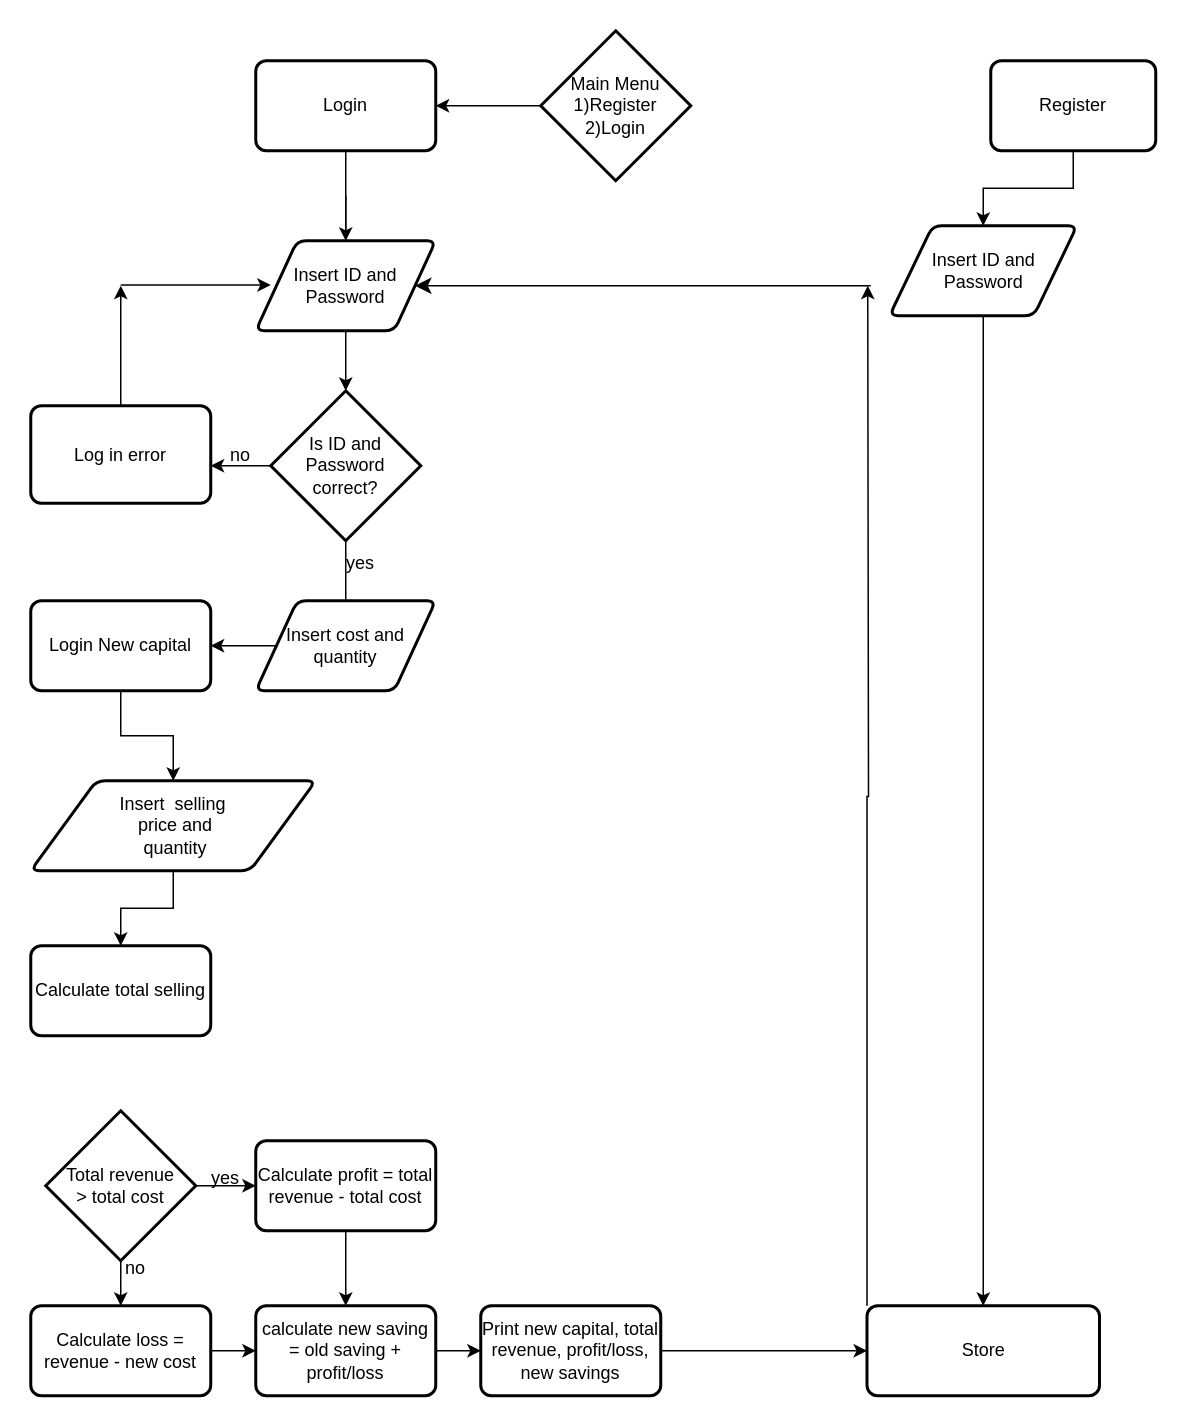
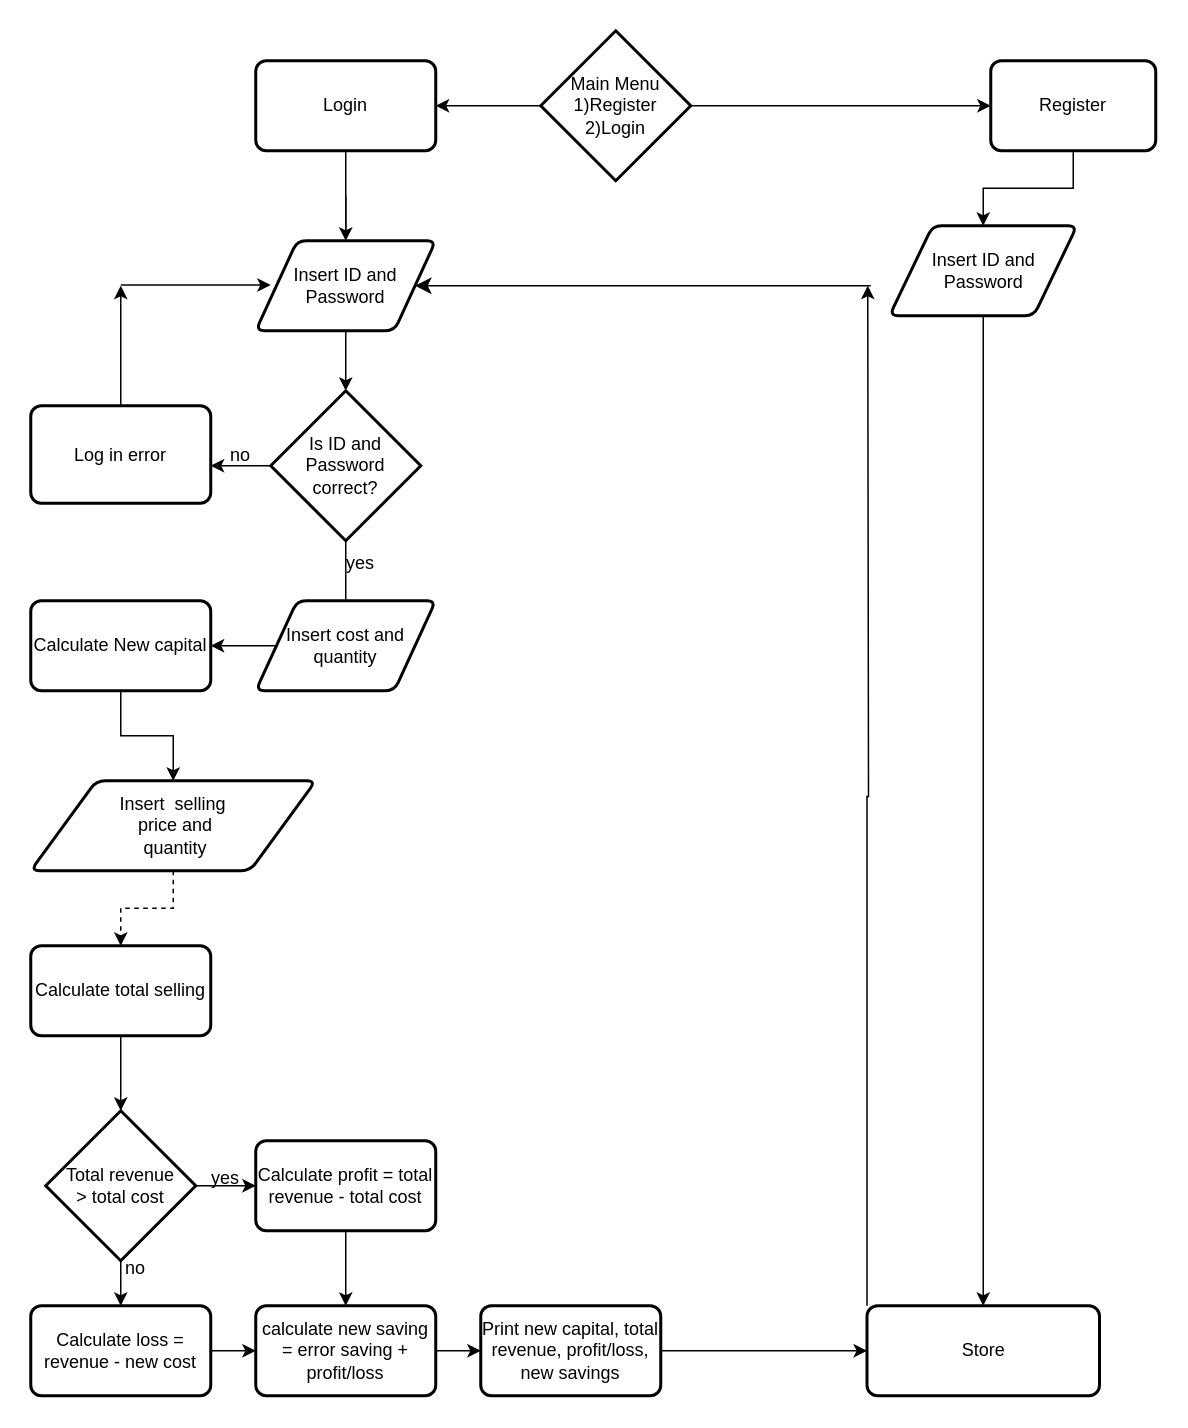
+ <mxCell id="2" value="" style="edgeStyle=orthogonalEdgeStyle;rounded=0;orthogonalLoop=1;jettySize=auto;html=1;entryX=0;entryY=0.5;entryDx=0;entryDy=0;" parent="1" source="4" edge="1" target="18"><mxGeometry relative="1" as="geometry"><mxPoint x="530" y="100" as="targetPoint" /></mxGeometry></mxCell>
- <mxCell id="22" value="Login New capital" style="rounded=1;whiteSpace=wrap;html=1;absoluteArcSize=1;arcSize=14;strokeWidth=2;" vertex="1" parent="1"><mxGeometry x="20" y="400" width="120" height="60" as="geometry" /></mxCell>
+ <mxCell id="22" value="Calculate New capital" style="rounded=1;whiteSpace=wrap;html=1;absoluteArcSize=1;arcSize=14;strokeWidth=2;" vertex="1" parent="1"><mxGeometry x="20" y="400" width="120" height="60" as="geometry" /></mxCell>
- <mxCell id="25" style="edgeStyle=orthogonalEdgeStyle;rounded=0;orthogonalLoop=1;jettySize=auto;html=1;exitX=0.5;exitY=1;exitDx=0;exitDy=0;entryX=0.5;entryY=0;entryDx=0;entryDy=0;" edge="1" parent="1" source="26" target="24"><mxGeometry relative="1" as="geometry" /></mxCell>
+ <mxCell id="25" style="edgeStyle=orthogonalEdgeStyle;rounded=0;orthogonalLoop=1;jettySize=auto;html=1;exitX=0.5;exitY=1;exitDx=0;exitDy=0;entryX=0.5;entryY=0;entryDx=0;entryDy=0;dashed=1;" edge="1" parent="1" source="26" target="24"><mxGeometry relative="1" as="geometry" /></mxCell>
+ <mxCell id="23" style="edgeStyle=orthogonalEdgeStyle;rounded=0;orthogonalLoop=1;jettySize=auto;html=1;exitX=0.5;exitY=1;exitDx=0;exitDy=0;entryX=0.5;entryY=0;entryDx=0;entryDy=0;entryPerimeter=0;" edge="1" parent="1" source="24" target="35"><mxGeometry relative="1" as="geometry" /></mxCell>
- <mxCell id="30" value="calculate new saving = old saving + profit/loss" style="rounded=1;whiteSpace=wrap;html=1;absoluteArcSize=1;arcSize=14;strokeWidth=2;" vertex="1" parent="1"><mxGeometry x="170" y="870" width="120" height="60" as="geometry" /></mxCell>
+ <mxCell id="30" value="calculate new saving = error saving + profit/loss" style="rounded=1;whiteSpace=wrap;html=1;absoluteArcSize=1;arcSize=14;strokeWidth=2;" vertex="1" parent="1"><mxGeometry x="170" y="870" width="120" height="60" as="geometry" /></mxCell>
